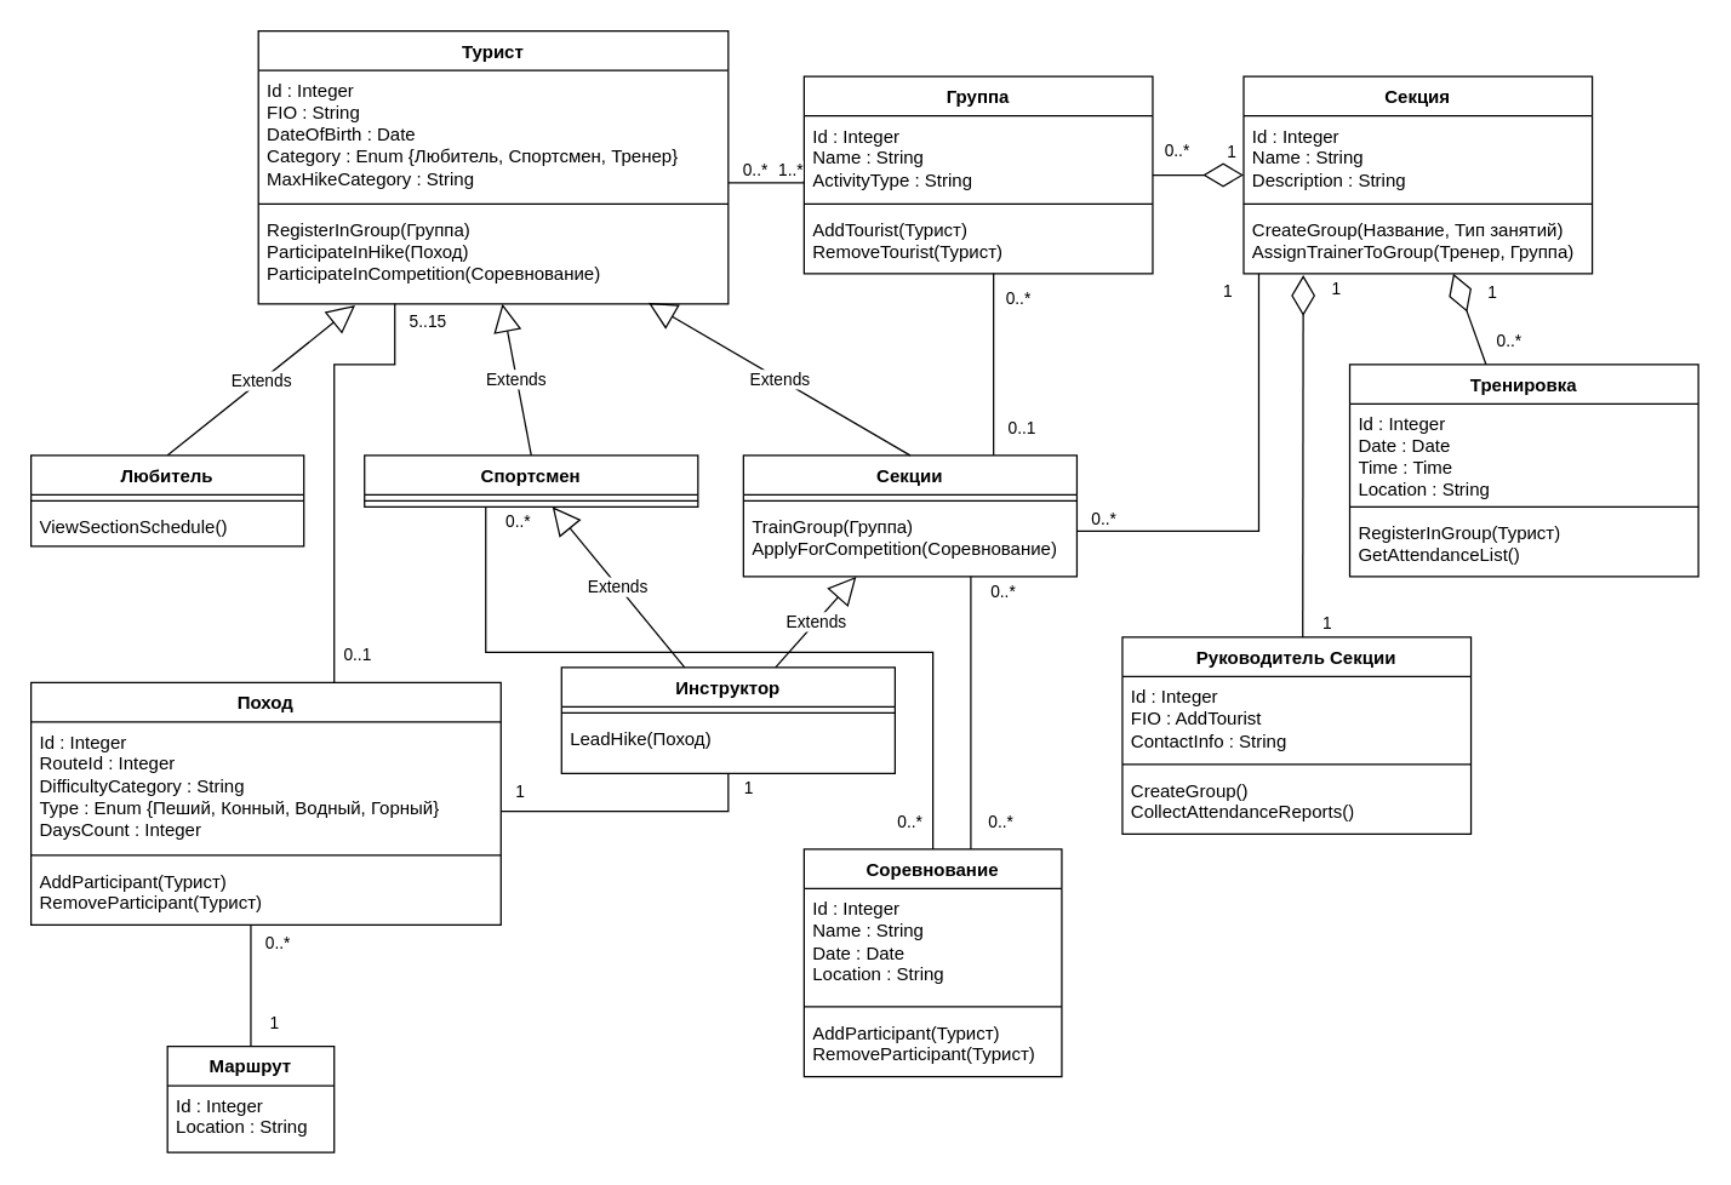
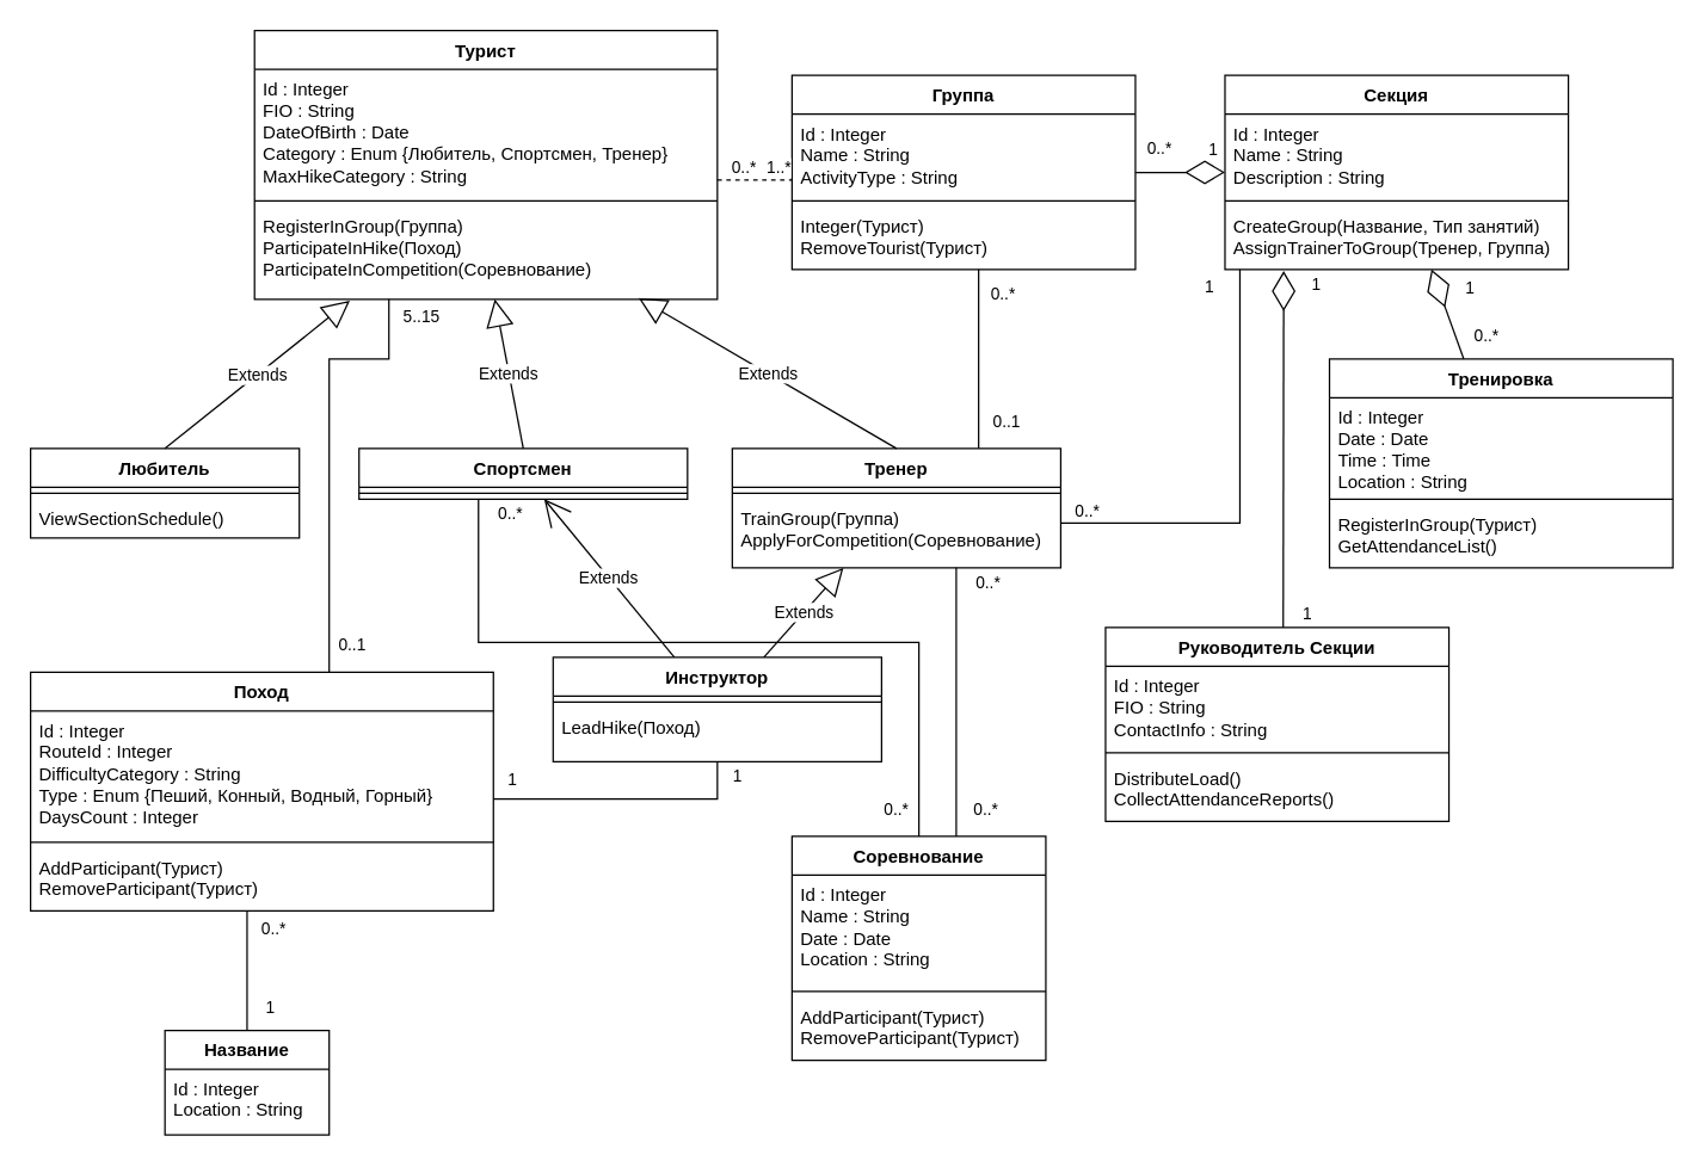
- <mxCell id="41" value="" style="endArrow=none;html=1;edgeStyle=orthogonalEdgeStyle;rounded=0;" parent="1" source="2" edge="1" target="18"><mxGeometry relative="1" as="geometry"><mxPoint x="640" y="400" as="sourcePoint" /><mxPoint x="693" y="109" as="targetPoint" /><Array as="points"><mxPoint x="520" y="120" /><mxPoint x="520" y="120" /></Array></mxGeometry></mxCell>
+ <mxCell id="41" value="" style="endArrow=none;html=1;edgeStyle=orthogonalEdgeStyle;rounded=0;dashed=1;" parent="1" source="2" edge="1" target="18"><mxGeometry relative="1" as="geometry"><mxPoint x="640" y="400" as="sourcePoint" /><mxPoint x="693" y="109" as="targetPoint" /><Array as="points"><mxPoint x="520" y="120" /><mxPoint x="520" y="120" /></Array></mxGeometry></mxCell>
- <mxCell id="21" value="&lt;div&gt;AddTourist(Турист)&lt;/div&gt;&lt;div&gt;&lt;span style=&quot;background-color: transparent; color: light-dark(rgb(0, 0, 0), rgb(255, 255, 255));&quot;&gt;RemoveTourist(Турист)&lt;/span&gt;&lt;/div&gt;" style="text;strokeColor=none;fillColor=none;align=left;verticalAlign=top;spacingLeft=4;spacingRight=4;overflow=hidden;rotatable=0;points=[[0,0.5],[1,0.5]];portConstraint=eastwest;whiteSpace=wrap;html=1;" parent="18" vertex="1"><mxGeometry y="88" width="230" height="42" as="geometry" /></mxCell>
+ <mxCell id="21" value="&lt;div&gt;Integer(Турист)&lt;/div&gt;&lt;div&gt;&lt;span style=&quot;background-color: transparent; color: light-dark(rgb(0, 0, 0), rgb(255, 255, 255));&quot;&gt;RemoveTourist(Турист)&lt;/span&gt;&lt;/div&gt;" style="text;strokeColor=none;fillColor=none;align=left;verticalAlign=top;spacingLeft=4;spacingRight=4;overflow=hidden;rotatable=0;points=[[0,0.5],[1,0.5]];portConstraint=eastwest;whiteSpace=wrap;html=1;" parent="18" vertex="1"><mxGeometry y="88" width="230" height="42" as="geometry" /></mxCell>
- <mxCell id="11" value="Секции" style="swimlane;fontStyle=1;align=center;verticalAlign=top;childLayout=stackLayout;horizontal=1;startSize=26;horizontalStack=0;resizeParent=1;resizeParentMax=0;resizeLast=0;collapsible=1;marginBottom=0;whiteSpace=wrap;html=1;" parent="1" vertex="1"><mxGeometry x="490" y="300" width="220" height="80" as="geometry" /></mxCell>
+ <mxCell id="11" value="Тренер" style="swimlane;fontStyle=1;align=center;verticalAlign=top;childLayout=stackLayout;horizontal=1;startSize=26;horizontalStack=0;resizeParent=1;resizeParentMax=0;resizeLast=0;collapsible=1;marginBottom=0;whiteSpace=wrap;html=1;" parent="1" vertex="1"><mxGeometry x="490" y="300" width="220" height="80" as="geometry" /></mxCell>
- <mxCell id="64" value="Extends" style="endArrow=block;endSize=16;endFill=0;html=1;rounded=0;" parent="1" target="9" edge="1" source="66"><mxGeometry width="160" relative="1" as="geometry"><mxPoint x="449.6" y="440" as="sourcePoint" /><mxPoint x="377.6" y="380" as="targetPoint" /></mxGeometry></mxCell>
+ <mxCell id="64" value="Extends" style="endArrow=open;endSize=16;endFill=0;html=1;rounded=0;" parent="1" target="9" edge="1" source="66"><mxGeometry width="160" relative="1" as="geometry"><mxPoint x="449.6" y="440" as="sourcePoint" /><mxPoint x="377.6" y="380" as="targetPoint" /></mxGeometry></mxCell>
- <mxCell id="27" value="&lt;div&gt;Id : Integer&lt;/div&gt;&lt;div&gt;&lt;span style=&quot;background-color: transparent; color: light-dark(rgb(0, 0, 0), rgb(255, 255, 255));&quot;&gt;FIO : AddTourist&lt;/span&gt;&lt;/div&gt;&lt;div&gt;&lt;span style=&quot;background-color: transparent; color: light-dark(rgb(0, 0, 0), rgb(255, 255, 255));&quot;&gt;ContactInfo : String&lt;/span&gt;&lt;/div&gt;" style="text;strokeColor=none;fillColor=none;align=left;verticalAlign=top;spacingLeft=4;spacingRight=4;overflow=hidden;rotatable=0;points=[[0,0.5],[1,0.5]];portConstraint=eastwest;whiteSpace=wrap;html=1;" parent="26" vertex="1"><mxGeometry y="26" width="230" height="54" as="geometry" /></mxCell>
+ <mxCell id="27" value="&lt;div&gt;Id : Integer&lt;/div&gt;&lt;div&gt;&lt;span style=&quot;background-color: transparent; color: light-dark(rgb(0, 0, 0), rgb(255, 255, 255));&quot;&gt;FIO : String&lt;/span&gt;&lt;/div&gt;&lt;div&gt;&lt;span style=&quot;background-color: transparent; color: light-dark(rgb(0, 0, 0), rgb(255, 255, 255));&quot;&gt;ContactInfo : String&lt;/span&gt;&lt;/div&gt;" style="text;strokeColor=none;fillColor=none;align=left;verticalAlign=top;spacingLeft=4;spacingRight=4;overflow=hidden;rotatable=0;points=[[0,0.5],[1,0.5]];portConstraint=eastwest;whiteSpace=wrap;html=1;" parent="26" vertex="1"><mxGeometry y="26" width="230" height="54" as="geometry" /></mxCell>
- <mxCell id="29" value="&lt;div&gt;CreateGroup()&lt;/div&gt;&lt;div&gt;&lt;span style=&quot;background-color: transparent; color: light-dark(rgb(0, 0, 0), rgb(255, 255, 255));&quot;&gt;CollectAttendanceReports()&lt;/span&gt;&lt;/div&gt;" style="text;strokeColor=none;fillColor=none;align=left;verticalAlign=top;spacingLeft=4;spacingRight=4;overflow=hidden;rotatable=0;points=[[0,0.5],[1,0.5]];portConstraint=eastwest;whiteSpace=wrap;html=1;" parent="26" vertex="1"><mxGeometry y="88" width="230" height="42" as="geometry" /></mxCell>
+ <mxCell id="29" value="&lt;div&gt;DistributeLoad()&lt;/div&gt;&lt;div&gt;&lt;span style=&quot;background-color: transparent; color: light-dark(rgb(0, 0, 0), rgb(255, 255, 255));&quot;&gt;CollectAttendanceReports()&lt;/span&gt;&lt;/div&gt;" style="text;strokeColor=none;fillColor=none;align=left;verticalAlign=top;spacingLeft=4;spacingRight=4;overflow=hidden;rotatable=0;points=[[0,0.5],[1,0.5]];portConstraint=eastwest;whiteSpace=wrap;html=1;" parent="26" vertex="1"><mxGeometry y="88" width="230" height="42" as="geometry" /></mxCell>
- <mxCell id="44" value="Маршрут" style="swimlane;fontStyle=1;align=center;verticalAlign=top;childLayout=stackLayout;horizontal=1;startSize=26;horizontalStack=0;resizeParent=1;resizeParentMax=0;resizeLast=0;collapsible=1;marginBottom=0;whiteSpace=wrap;html=1;" parent="1" vertex="1"><mxGeometry x="110" y="690" width="110" height="70" as="geometry" /></mxCell>
+ <mxCell id="44" value="Название" style="swimlane;fontStyle=1;align=center;verticalAlign=top;childLayout=stackLayout;horizontal=1;startSize=26;horizontalStack=0;resizeParent=1;resizeParentMax=0;resizeLast=0;collapsible=1;marginBottom=0;whiteSpace=wrap;html=1;" parent="1" vertex="1"><mxGeometry x="110" y="690" width="110" height="70" as="geometry" /></mxCell>
